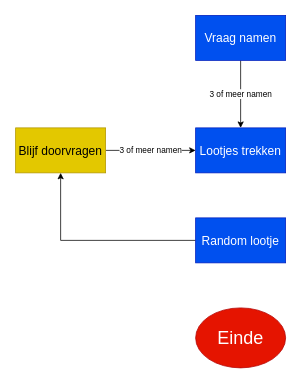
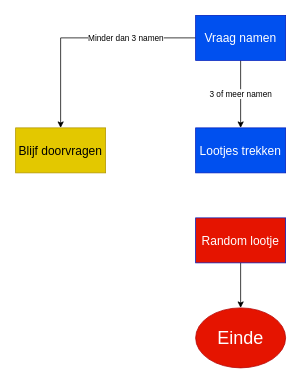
+ <mxCell id="2" value="Minder dan 3 namen" style="edgeStyle=orthogonalEdgeStyle;rounded=0;orthogonalLoop=1;jettySize=auto;html=1;" parent="1" source="4" target="6" edge="1"><mxGeometry x="-0.379" relative="1" as="geometry"><mxPoint as="offset" /></mxGeometry></mxCell>
- <mxCell id="5" value="3 of meer namen" style="edgeStyle=orthogonalEdgeStyle;rounded=0;orthogonalLoop=1;jettySize=auto;html=1;" parent="1" source="6" target="7" edge="1"><mxGeometry relative="1" as="geometry"><mxPoint as="offset" /></mxGeometry></mxCell>
- <mxCell id="8" style="edgeStyle=orthogonalEdgeStyle;rounded=0;orthogonalLoop=1;jettySize=auto;html=1;fontSize=24;" parent="1" source="9" target="6" edge="1"><mxGeometry relative="1" as="geometry" /></mxCell>
+ <mxCell id="8" style="edgeStyle=orthogonalEdgeStyle;rounded=0;orthogonalLoop=1;jettySize=auto;html=1;fontSize=24;" parent="1" source="9" target="10" edge="1"><mxGeometry relative="1" as="geometry" /></mxCell>
- <mxCell id="9" value="&lt;font style=&quot;font-size: 16px;&quot;&gt;Random lootje&lt;/font&gt;" style="whiteSpace=wrap;html=1;fillColor=#0050ef;fontColor=#ffffff;strokeColor=#001DBC;" parent="1" vertex="1"><mxGeometry x="260" y="290" width="120" height="60" as="geometry" /></mxCell>
+ <mxCell id="9" value="&lt;font style=&quot;font-size: 16px;&quot;&gt;Random lootje&lt;/font&gt;" style="whiteSpace=wrap;html=1;fillColor=#e51400;fontColor=#ffffff;strokeColor=#001DBC;" parent="1" vertex="1"><mxGeometry x="260" y="290" width="120" height="60" as="geometry" /></mxCell>
